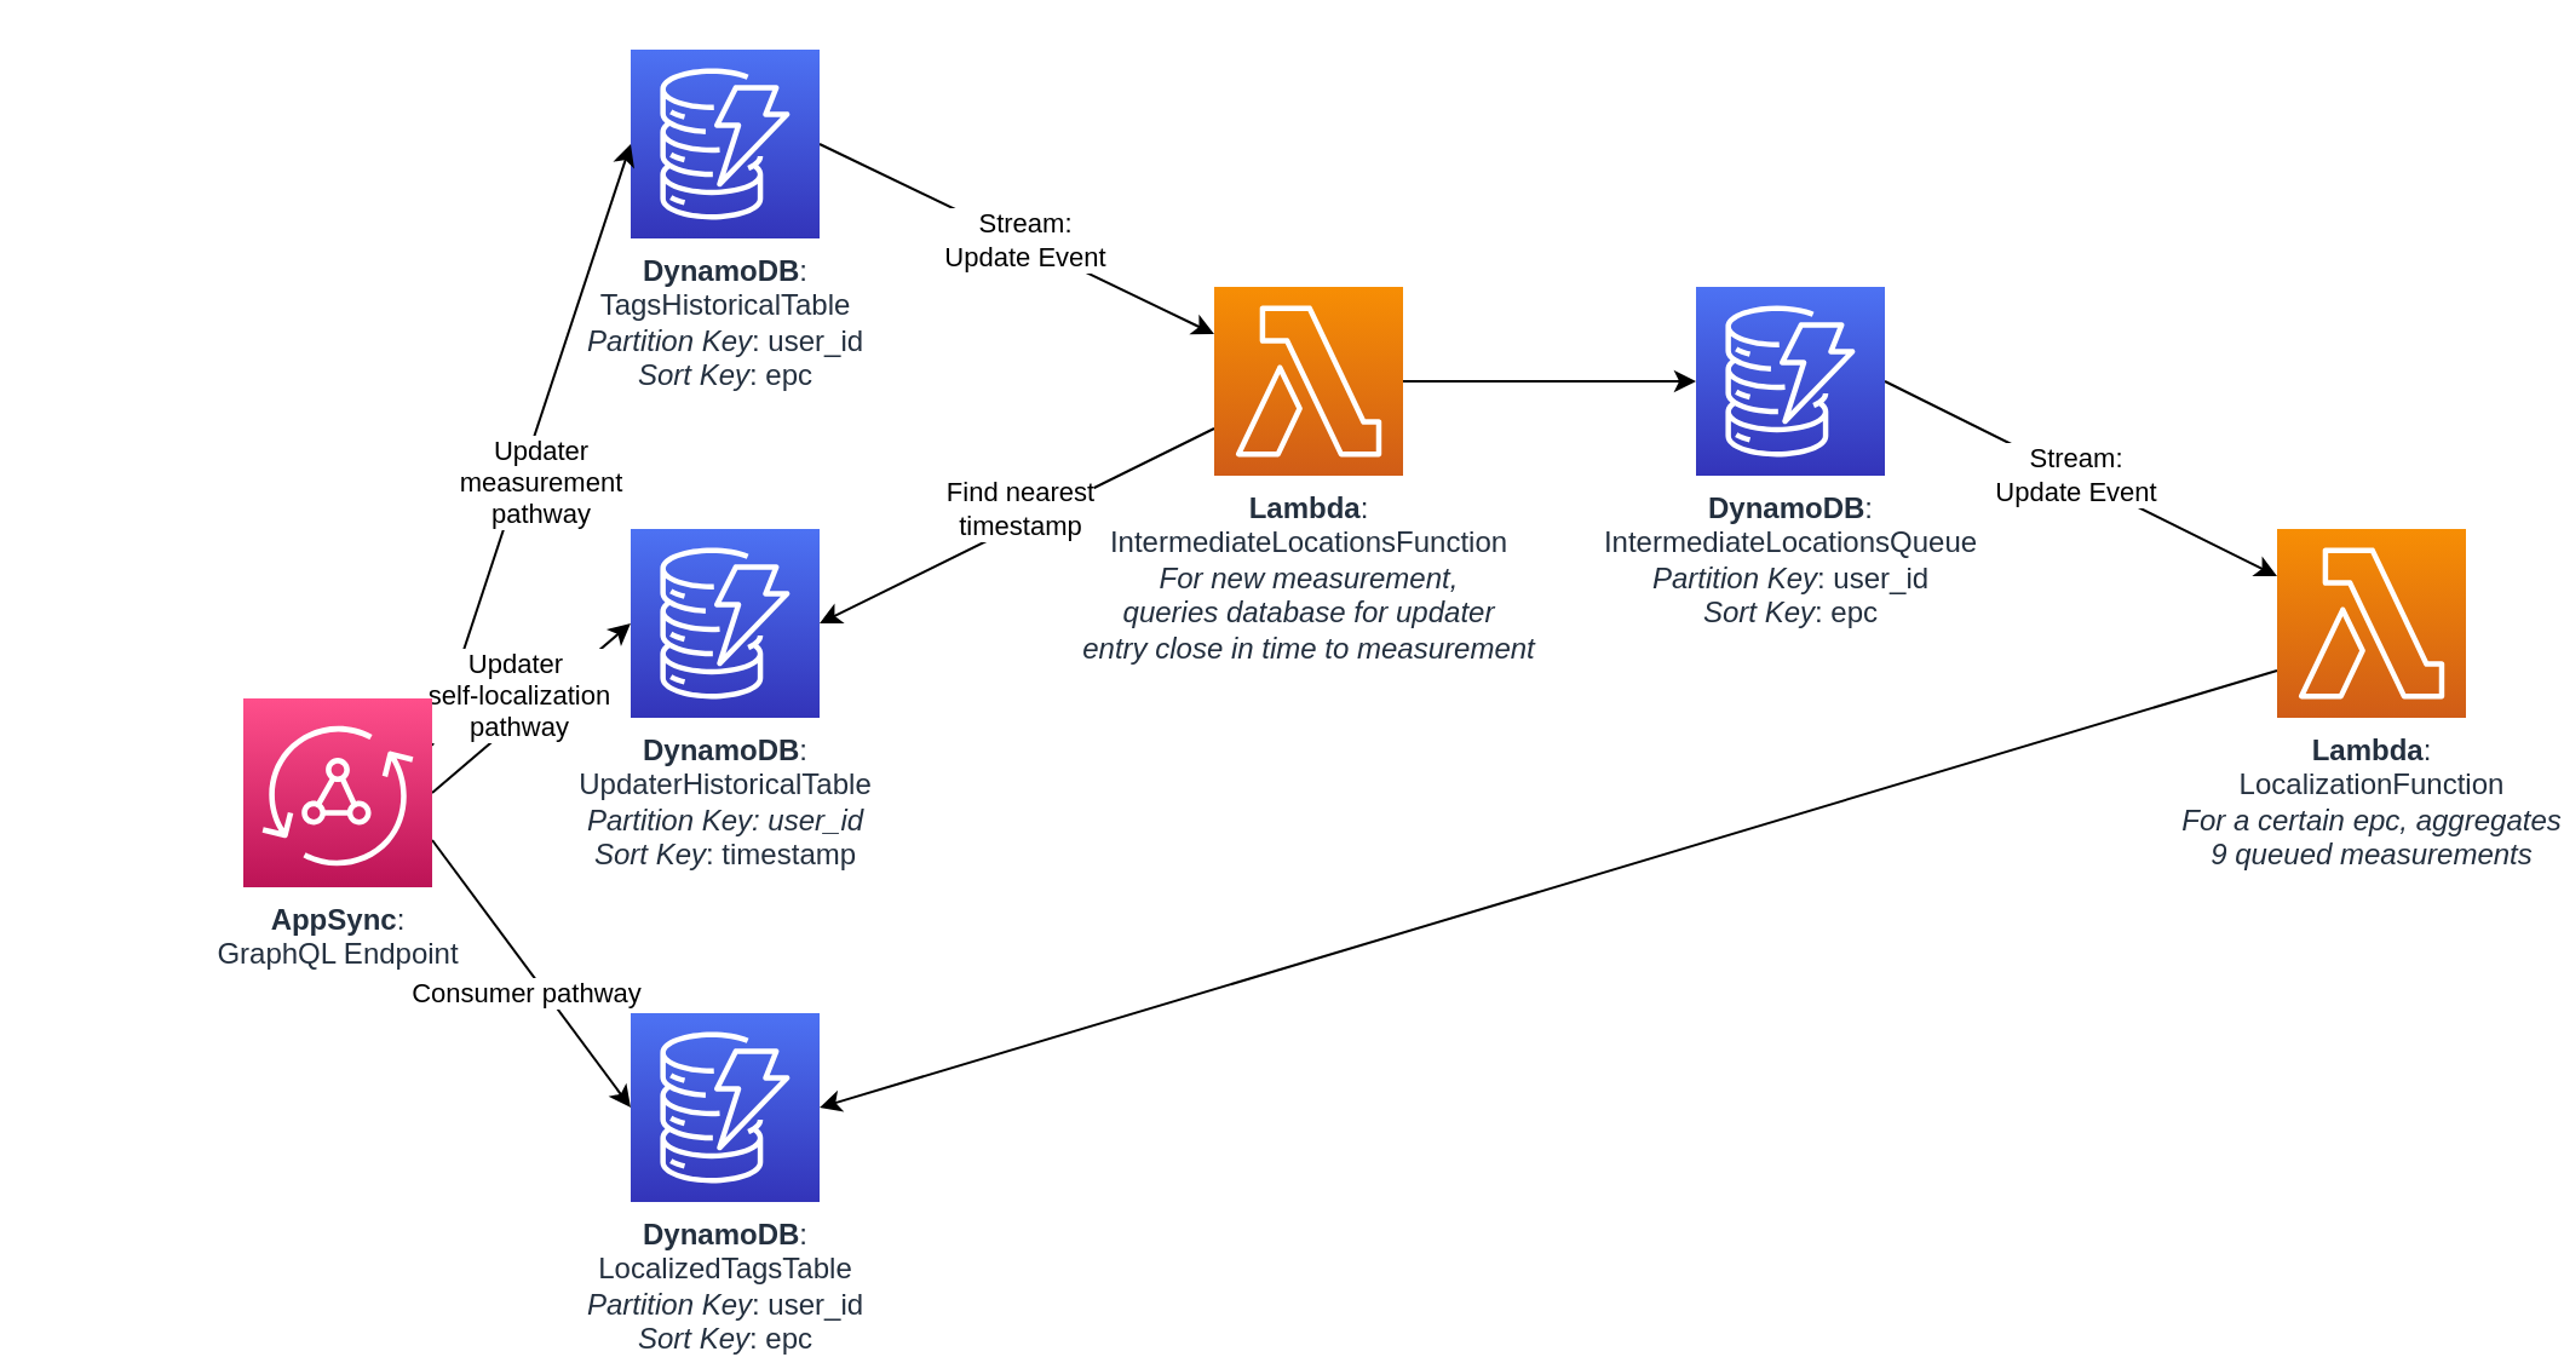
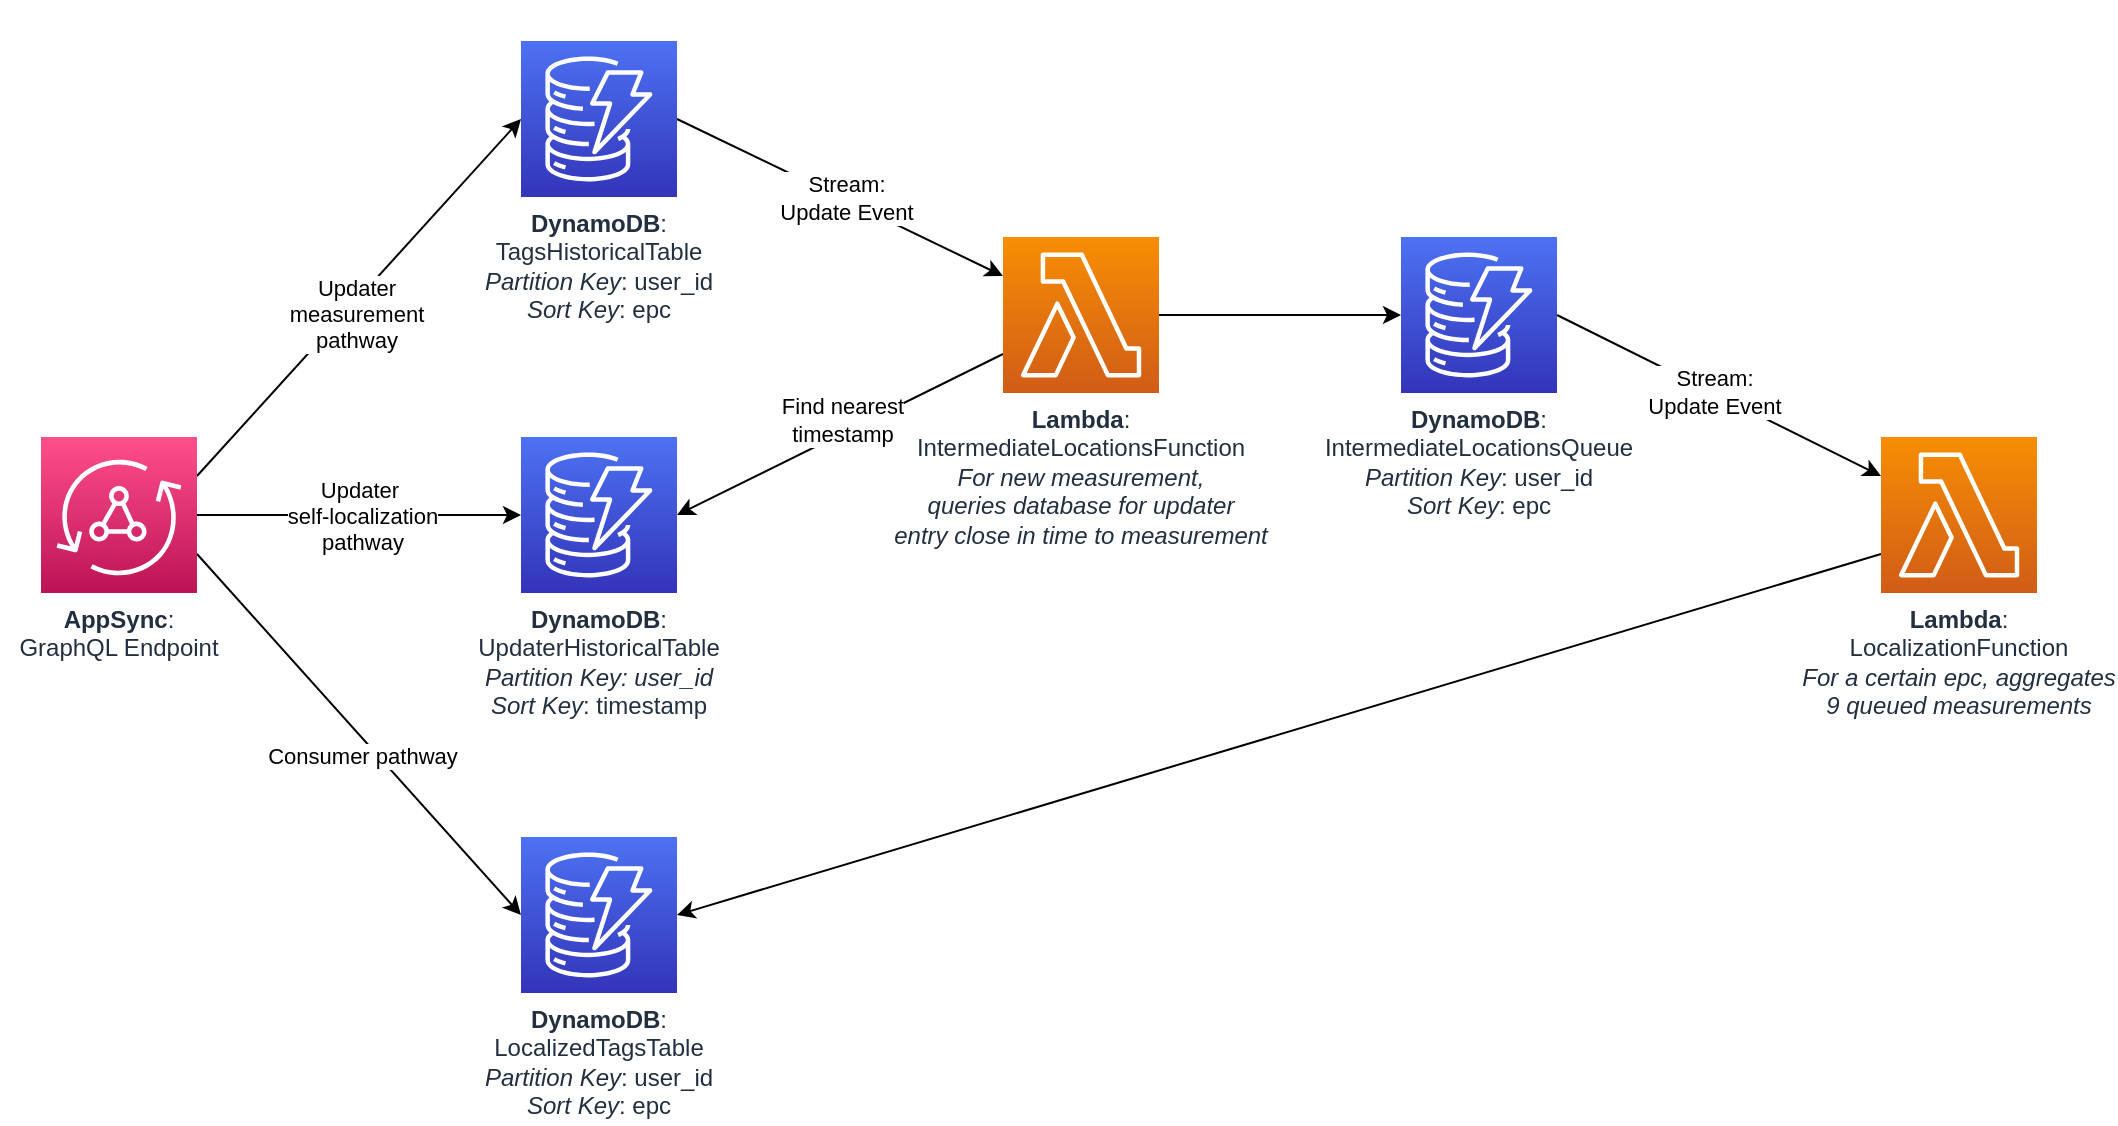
- <mxCell id="19" value="&lt;b&gt;AppSync&lt;/b&gt;:&lt;br&gt;GraphQL Endpoint" style="sketch=0;points=[[0,0,0],[0.25,0,0],[0.5,0,0],[0.75,0,0],[1,0,0],[0,1,0],[0.25,1,0],[0.5,1,0],[0.75,1,0],[1,1,0],[0,0.25,0],[0,0.5,0],[0,0.75,0],[1,0.25,0],[1,0.5,0],[1,0.75,0]];outlineConnect=0;fontColor=#232F3E;gradientColor=#FF4F8B;gradientDirection=north;fillColor=#BC1356;strokeColor=#ffffff;dashed=0;verticalLabelPosition=bottom;verticalAlign=top;align=center;html=1;fontSize=12;fontStyle=0;aspect=fixed;shape=mxgraph.aws4.resourceIcon;resIcon=mxgraph.aws4.appsync;" vertex="1" parent="1"><mxGeometry x="100" y="288" width="78" height="78" as="geometry" /></mxCell>
+ <mxCell id="19" value="&lt;b&gt;AppSync&lt;/b&gt;:&lt;br&gt;GraphQL Endpoint" style="sketch=0;points=[[0,0,0],[0.25,0,0],[0.5,0,0],[0.75,0,0],[1,0,0],[0,1,0],[0.25,1,0],[0.5,1,0],[0.75,1,0],[1,1,0],[0,0.25,0],[0,0.5,0],[0,0.75,0],[1,0.25,0],[1,0.5,0],[1,0.75,0]];outlineConnect=0;fontColor=#232F3E;gradientColor=#FF4F8B;gradientDirection=north;fillColor=#BC1356;strokeColor=#ffffff;dashed=0;verticalLabelPosition=bottom;verticalAlign=top;align=center;html=1;fontSize=12;fontStyle=0;aspect=fixed;shape=mxgraph.aws4.resourceIcon;resIcon=mxgraph.aws4.appsync;" vertex="1" parent="1"><mxGeometry x="20" y="218" width="78" height="78" as="geometry" /></mxCell>
